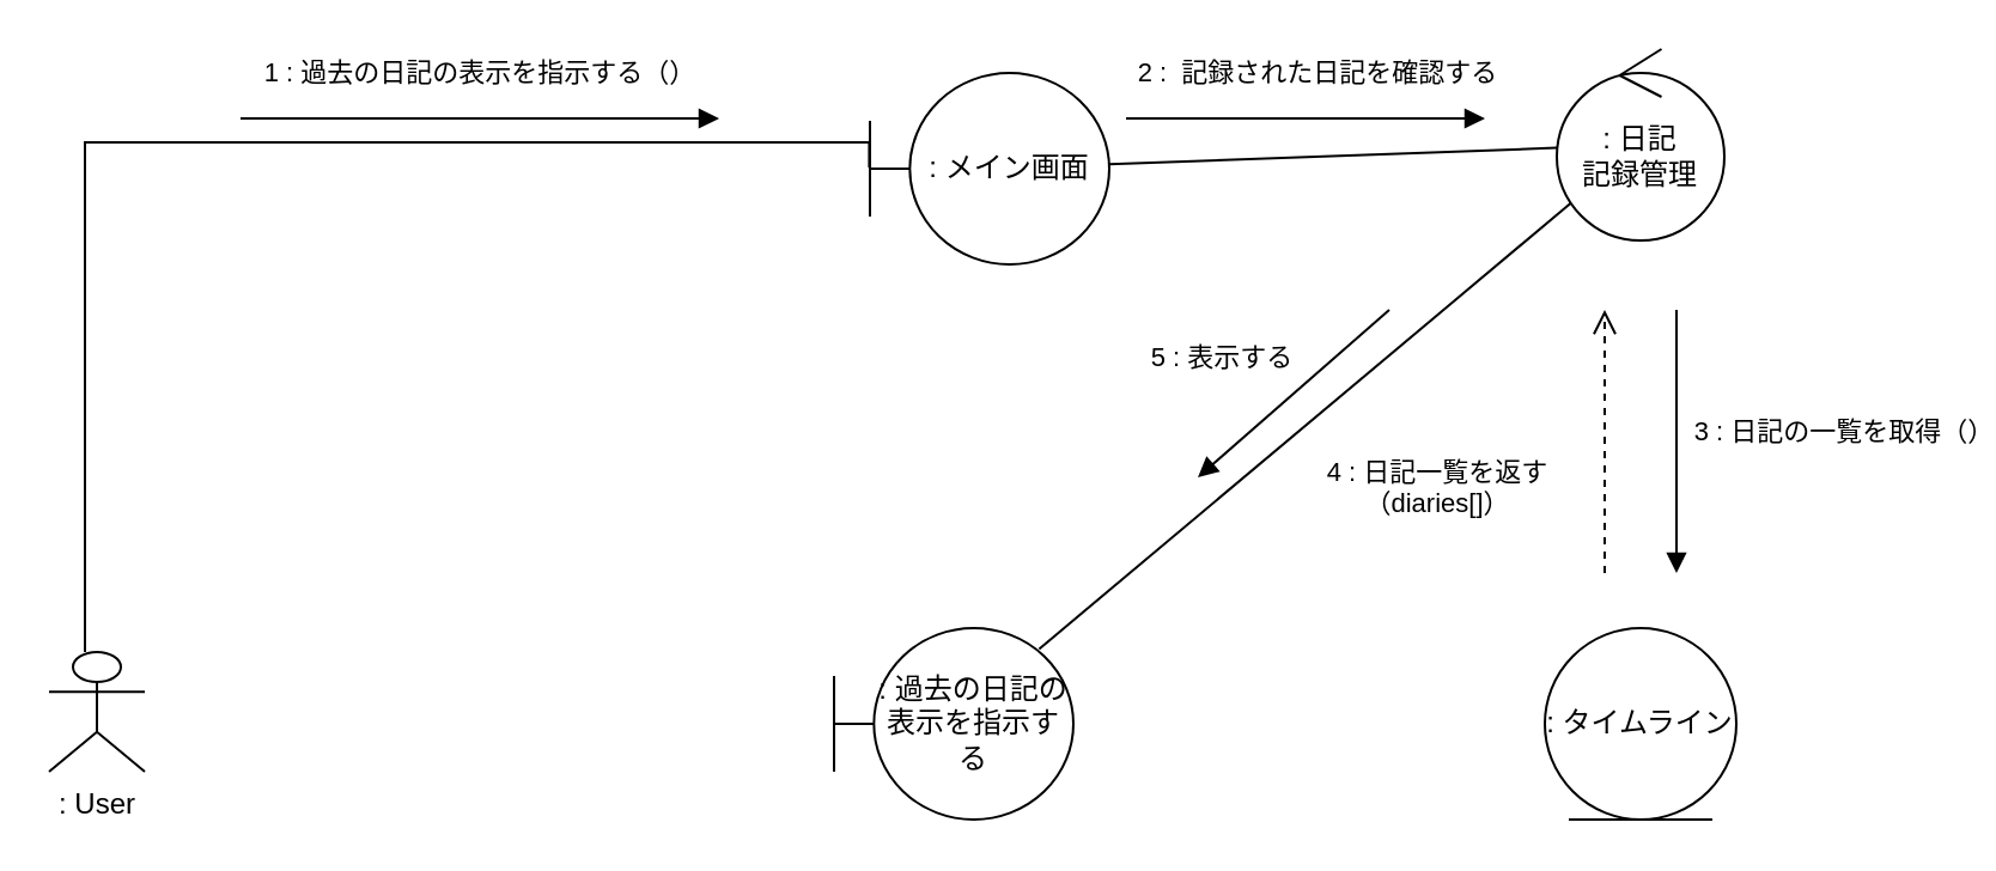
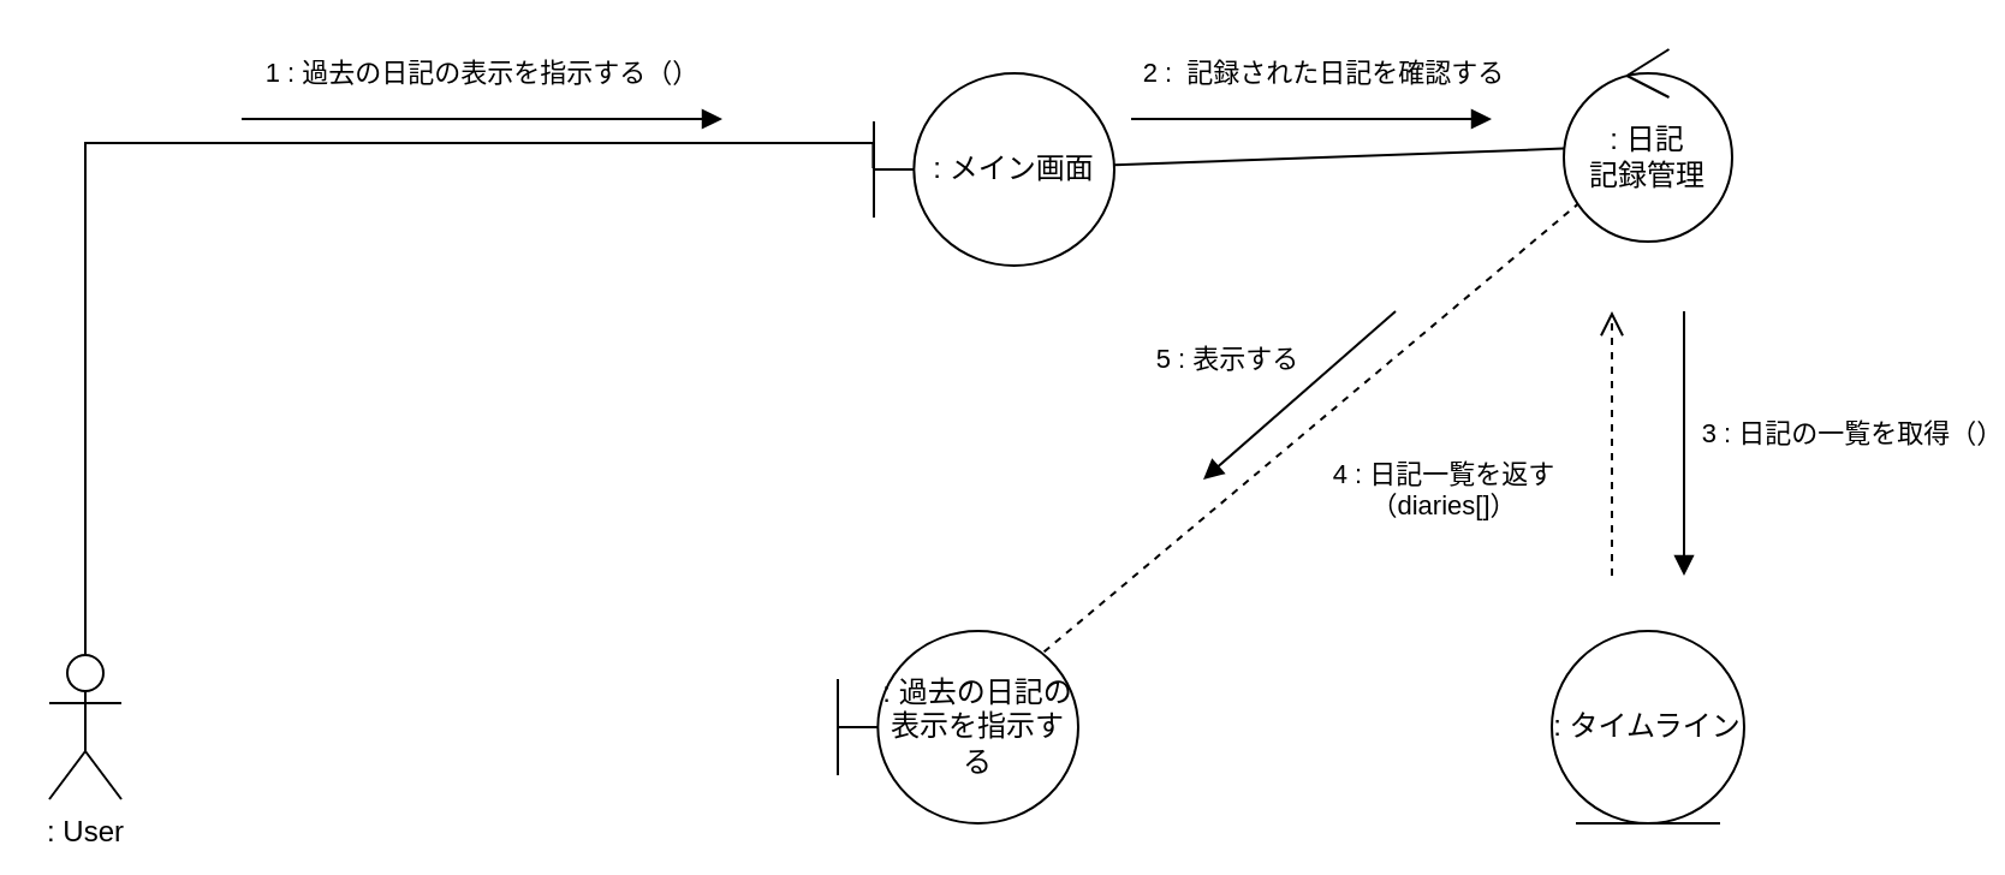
- <mxCell id="4" style="rounded=0;html=1;endArrow=none;endFill=0;entryX=0.857;entryY=0.109;entryDx=0;entryDy=0;entryPerimeter=0;" parent="1" source="10" target="8" edge="1"><mxGeometry relative="1" as="geometry" /></mxCell>
+ <mxCell id="4" style="rounded=0;html=1;endArrow=none;endFill=0;entryX=0.857;entryY=0.109;entryDx=0;entryDy=0;entryPerimeter=0;dashed=1;" parent="1" source="10" target="8" edge="1"><mxGeometry relative="1" as="geometry" /></mxCell>
- <mxCell id="3" value=": User" style="shape=umlActor;verticalLabelPosition=bottom;verticalAlign=top;html=1;outlineConnect=0;" parent="1" vertex="1"><mxGeometry x="20" y="272" width="40" height="50" as="geometry" /></mxCell>
+ <mxCell id="3" value=": User" style="shape=umlActor;verticalLabelPosition=bottom;verticalAlign=top;html=1;outlineConnect=0;" parent="1" vertex="1"><mxGeometry x="20" y="272" width="30" height="60" as="geometry" /></mxCell>
